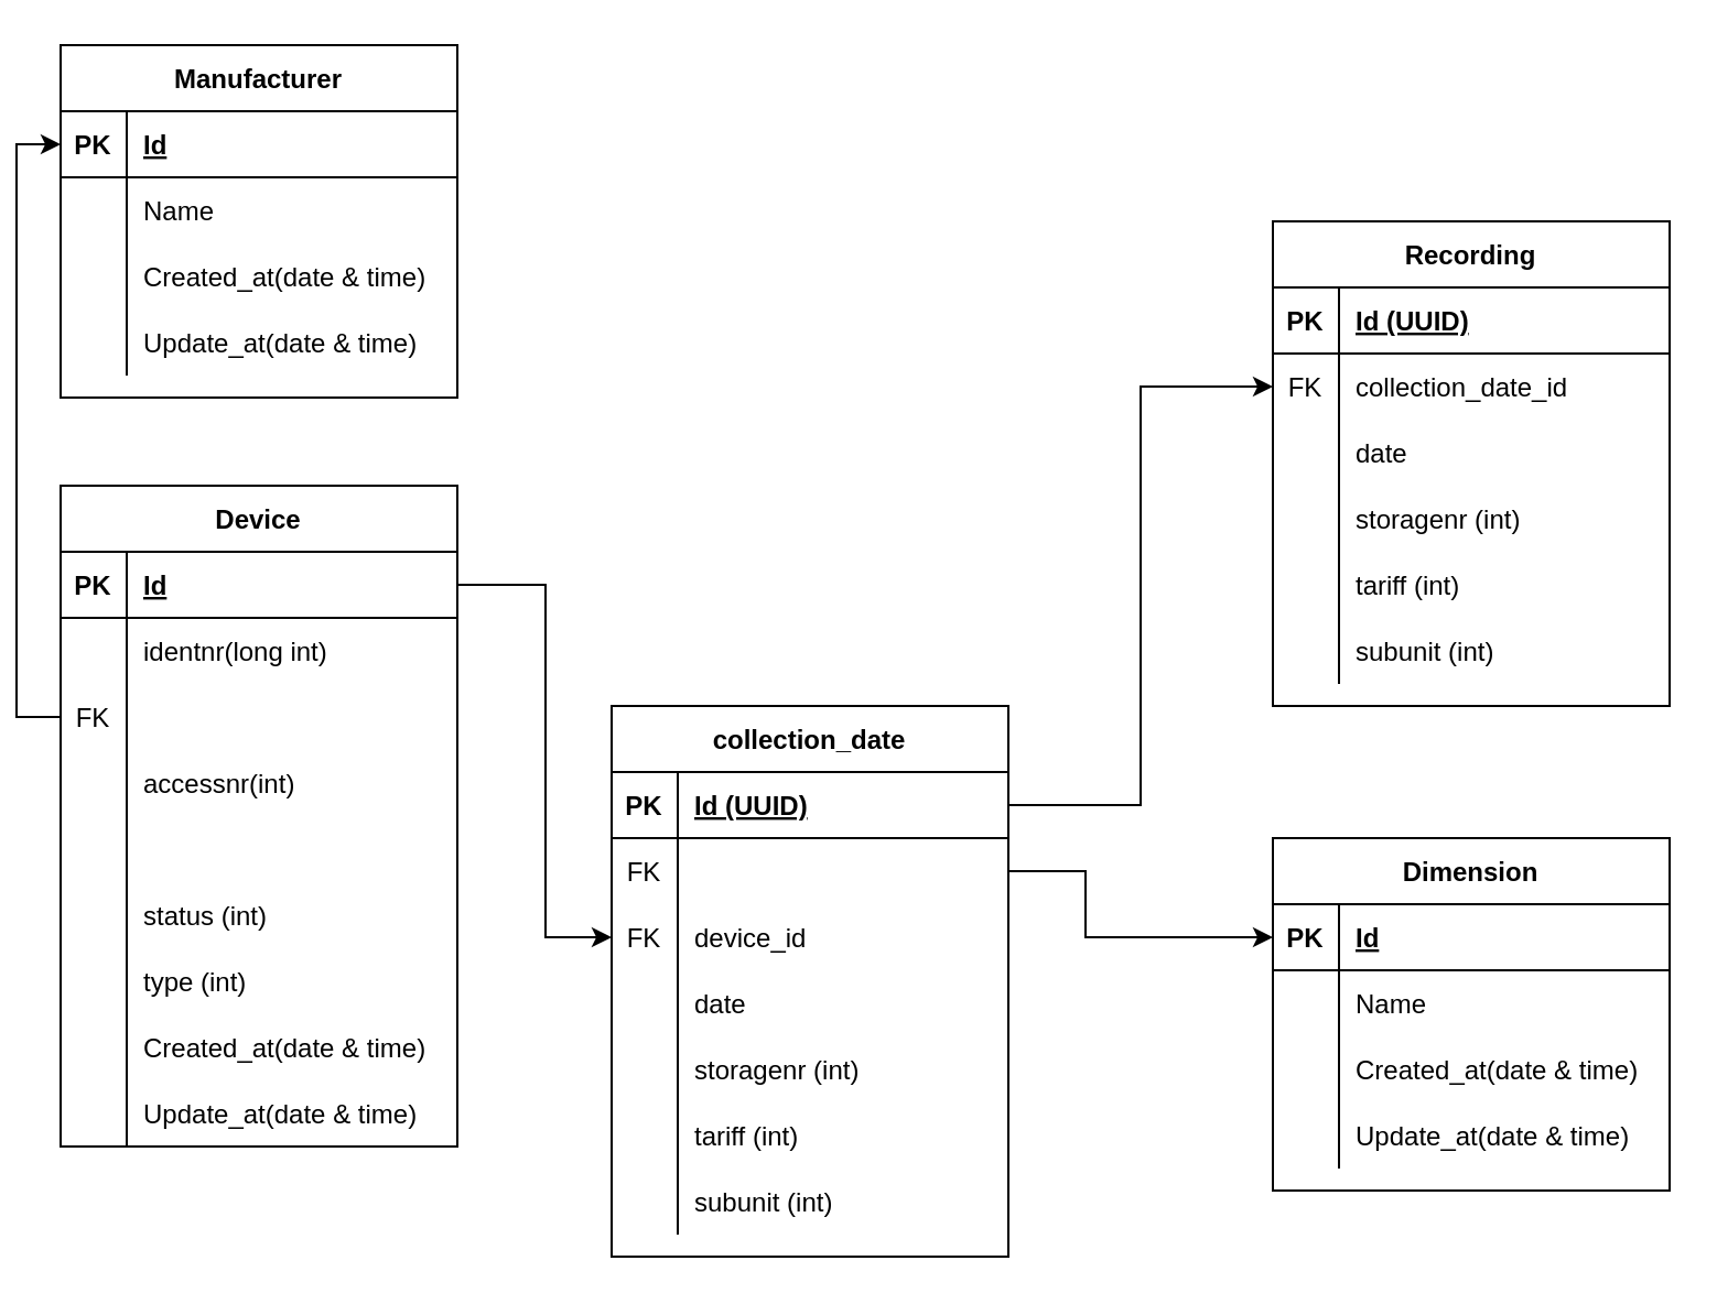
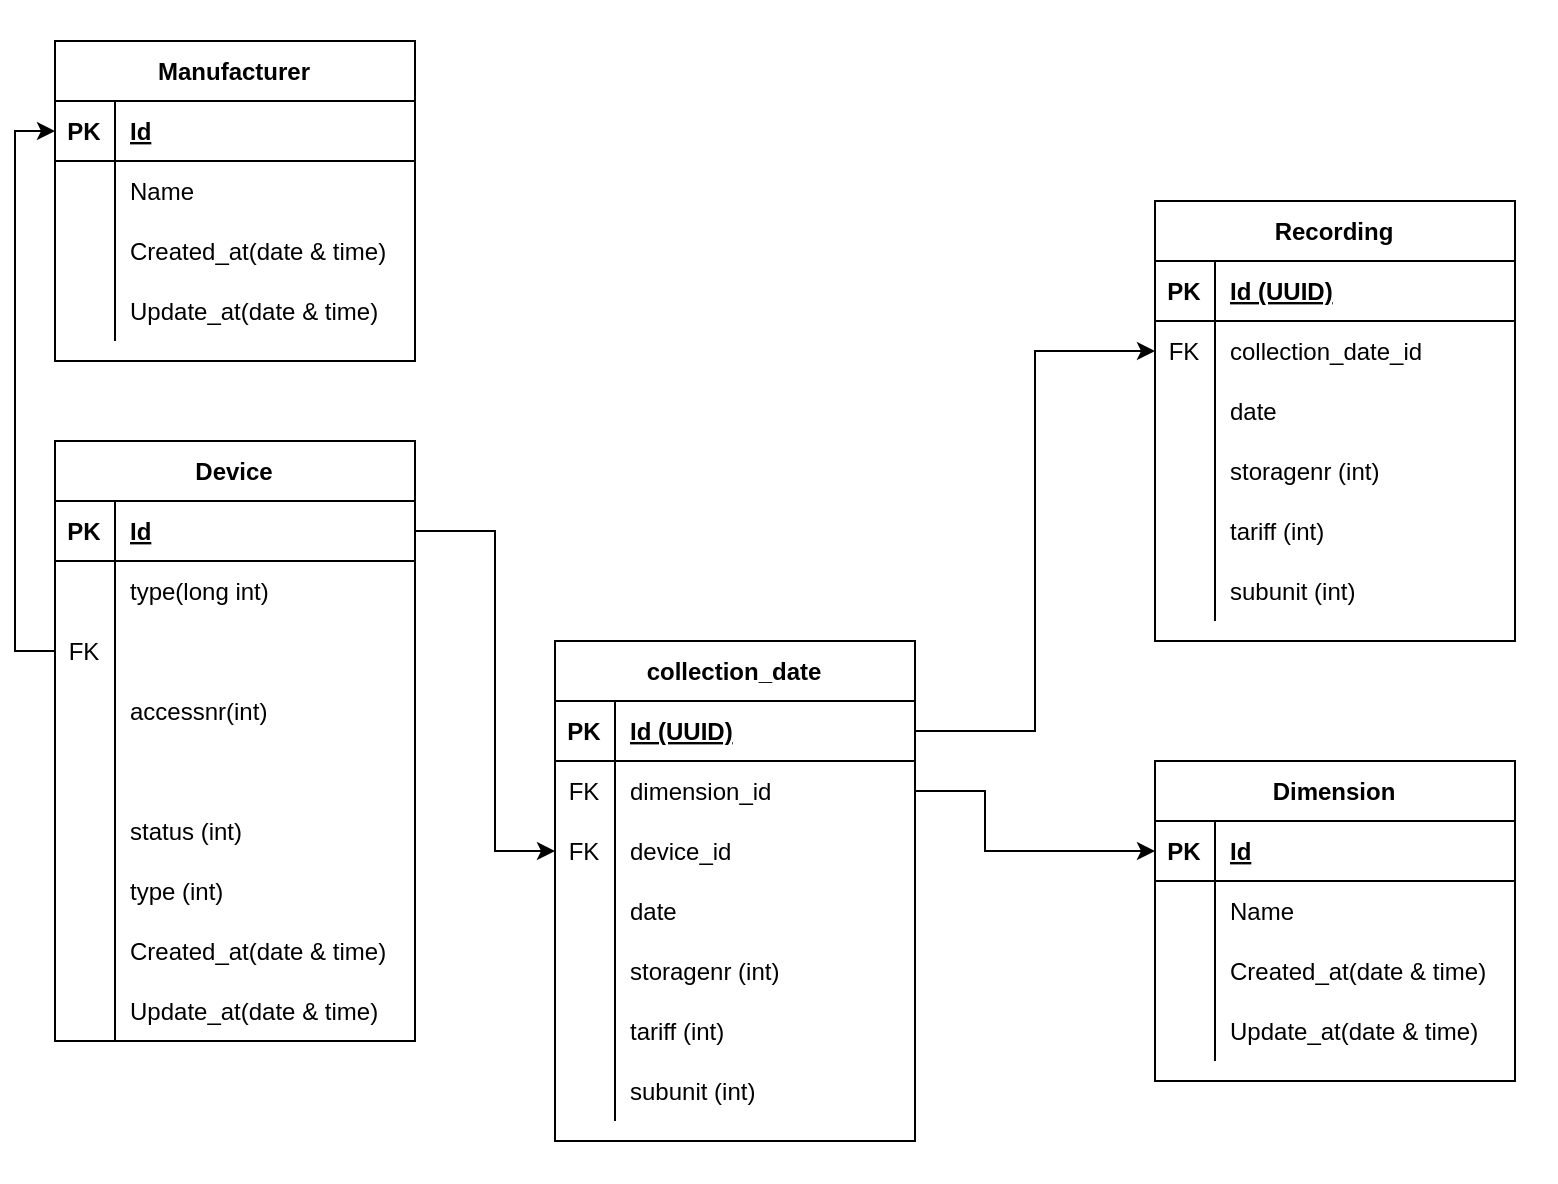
- <mxCell id="21" value="identnr(long int)" style="shape=partialRectangle;connectable=0;fillColor=none;top=0;left=0;bottom=0;right=0;align=left;spacingLeft=6;overflow=hidden;" vertex="1" parent="19"><mxGeometry x="30" width="150" height="30" as="geometry" /></mxCell>
+ <mxCell id="21" value="type(long int)" style="shape=partialRectangle;connectable=0;fillColor=none;top=0;left=0;bottom=0;right=0;align=left;spacingLeft=6;overflow=hidden;" vertex="1" parent="19"><mxGeometry x="30" width="150" height="30" as="geometry" /></mxCell>
+ <mxCell id="48" value="dimension_id" style="shape=partialRectangle;connectable=0;fillColor=none;top=0;left=0;bottom=0;right=0;align=left;spacingLeft=6;overflow=hidden;" vertex="1" parent="46"><mxGeometry x="30" width="150" height="30" as="geometry" /></mxCell>
